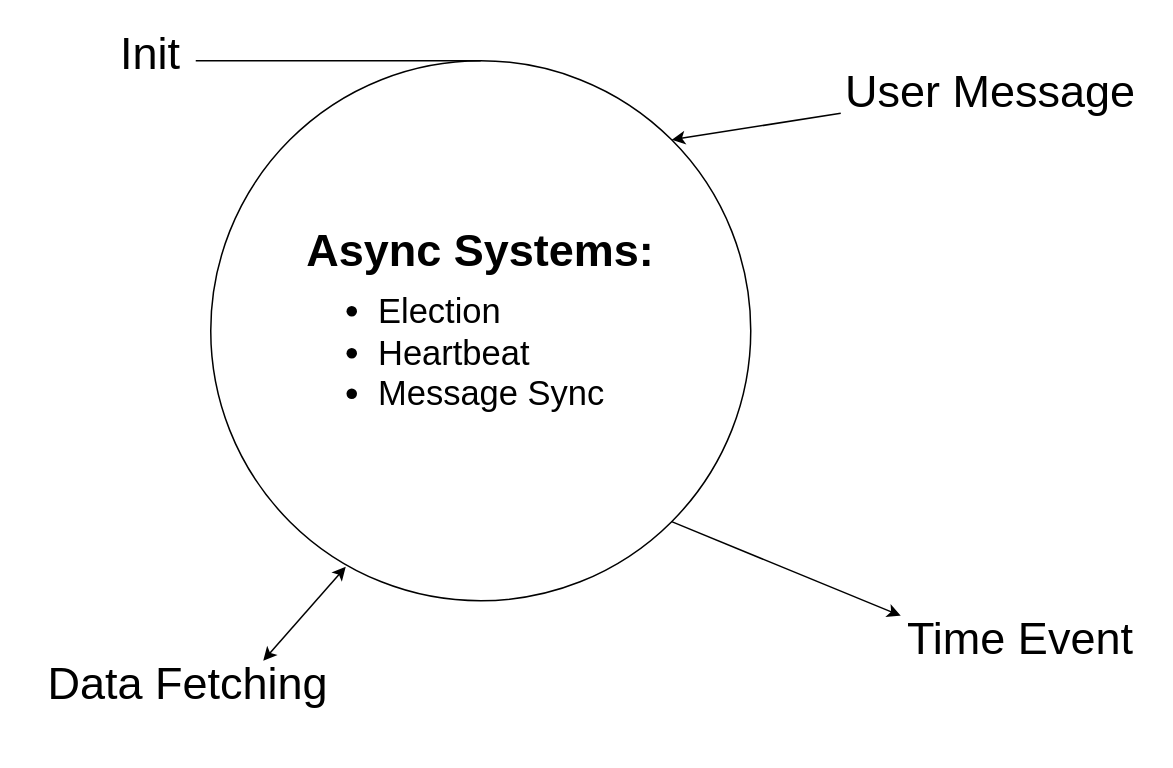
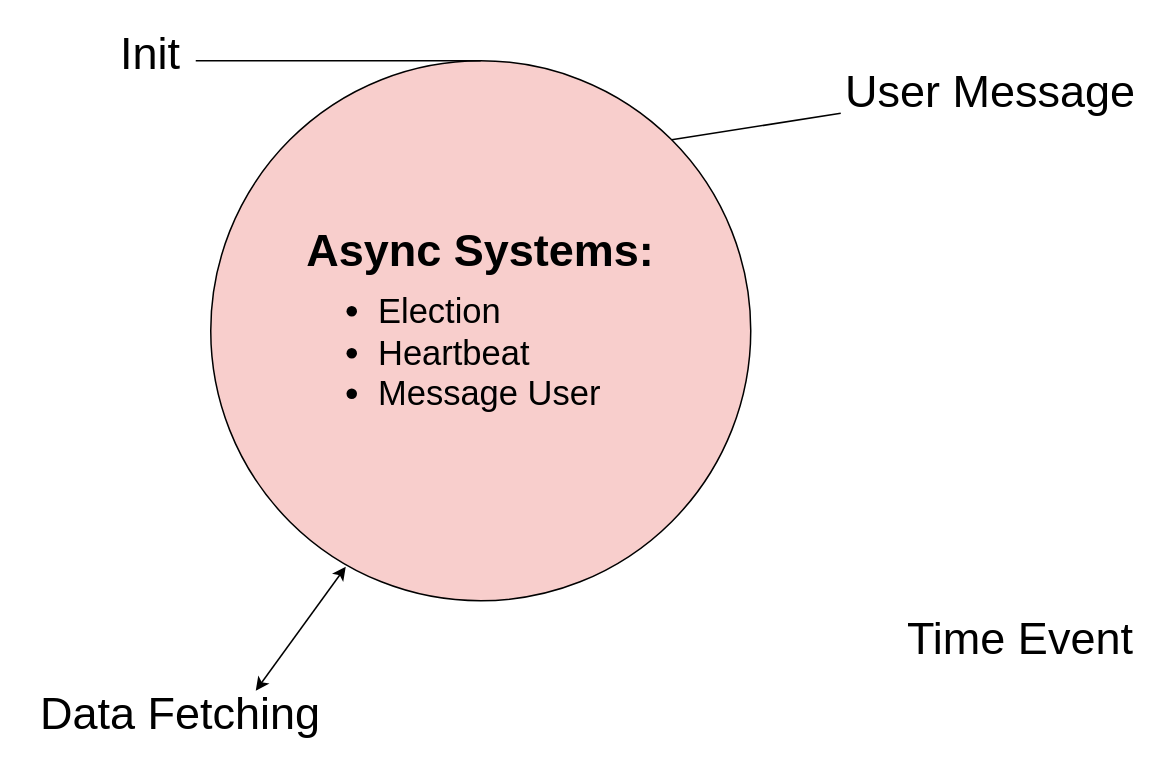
- <mxCell id="9" value="" style="endArrow=classic;html=1;fontSize=23;exitX=0;exitY=1;exitDx=0;exitDy=0;entryX=1;entryY=0;entryDx=0;entryDy=0;" edge="1" parent="1" source="6" target="2"><mxGeometry width="50" height="50" relative="1" as="geometry"><mxPoint x="680" y="140" as="sourcePoint" /><mxPoint x="730" y="90" as="targetPoint" /></mxGeometry></mxCell>
+ <mxCell id="9" value="" style="endArrow=none;html=1;fontSize=23;exitX=0;exitY=1;exitDx=0;exitDy=0;entryX=1;entryY=0;entryDx=0;entryDy=0;" edge="1" parent="1" source="6" target="2"><mxGeometry width="50" height="50" relative="1" as="geometry"><mxPoint x="680" y="140" as="sourcePoint" /><mxPoint x="730" y="90" as="targetPoint" /></mxGeometry></mxCell>
- <mxCell id="2" value="&lt;span style=&quot;font-size: 30px;&quot;&gt;&lt;b&gt;Async Systems:&lt;br&gt;&lt;/b&gt;&lt;br&gt;&lt;br&gt;&lt;br&gt;&lt;/span&gt;" style="ellipse;whiteSpace=wrap;html=1;aspect=fixed;" vertex="1" parent="1"><mxGeometry x="140" y="40" width="360" height="360" as="geometry" /></mxCell>
+ <mxCell id="2" value="&lt;span style=&quot;font-size: 30px;&quot;&gt;&lt;b&gt;Async Systems:&lt;br&gt;&lt;/b&gt;&lt;br&gt;&lt;br&gt;&lt;br&gt;&lt;/span&gt;" style="ellipse;whiteSpace=wrap;html=1;aspect=fixed;fillColor=#f8cecc;" vertex="1" parent="1"><mxGeometry x="140" y="40" width="360" height="360" as="geometry" /></mxCell>
- <mxCell id="5" value="&lt;ul&gt;&lt;li&gt;Election&lt;/li&gt;&lt;li&gt;Heartbeat&lt;/li&gt;&lt;li&gt;Message Sync&lt;/li&gt;&lt;/ul&gt;" style="text;html=1;strokeColor=none;fillColor=none;align=left;verticalAlign=middle;whiteSpace=wrap;rounded=0;fontSize=23;" vertex="1" parent="1"><mxGeometry x="210" y="220" width="330" height="30" as="geometry" /></mxCell>
+ <mxCell id="5" value="&lt;ul&gt;&lt;li&gt;Election&lt;/li&gt;&lt;li&gt;Heartbeat&lt;/li&gt;&lt;li&gt;Message User&lt;/li&gt;&lt;/ul&gt;" style="text;html=1;strokeColor=none;fillColor=none;align=left;verticalAlign=middle;whiteSpace=wrap;rounded=0;fontSize=23;" vertex="1" parent="1"><mxGeometry x="210" y="220" width="330" height="30" as="geometry" /></mxCell>
- <mxCell id="8" value="" style="endArrow=classic;html=1;fontSize=23;exitX=1;exitY=1;exitDx=0;exitDy=0;entryX=0;entryY=0;entryDx=0;entryDy=0;" edge="1" parent="1" source="2" target="7"><mxGeometry width="50" height="50" relative="1" as="geometry"><mxPoint x="330" y="310" as="sourcePoint" /><mxPoint x="580" y="410" as="targetPoint" /></mxGeometry></mxCell>
- <mxCell id="10" value="&lt;font style=&quot;font-size: 30px;&quot;&gt;Data Fetching&lt;/font&gt;" style="text;html=1;strokeColor=none;fillColor=none;align=center;verticalAlign=middle;whiteSpace=wrap;rounded=0;" vertex="1" parent="1"><mxGeometry x="25" y="440" width="200" height="30" as="geometry" /></mxCell>
+ <mxCell id="10" value="&lt;font style=&quot;font-size: 30px;&quot;&gt;Data Fetching&lt;/font&gt;" style="text;html=1;strokeColor=none;fillColor=none;align=center;verticalAlign=middle;whiteSpace=wrap;rounded=0;" vertex="1" parent="1"><mxGeometry x="20" y="460" width="200" height="30" as="geometry" /></mxCell>
